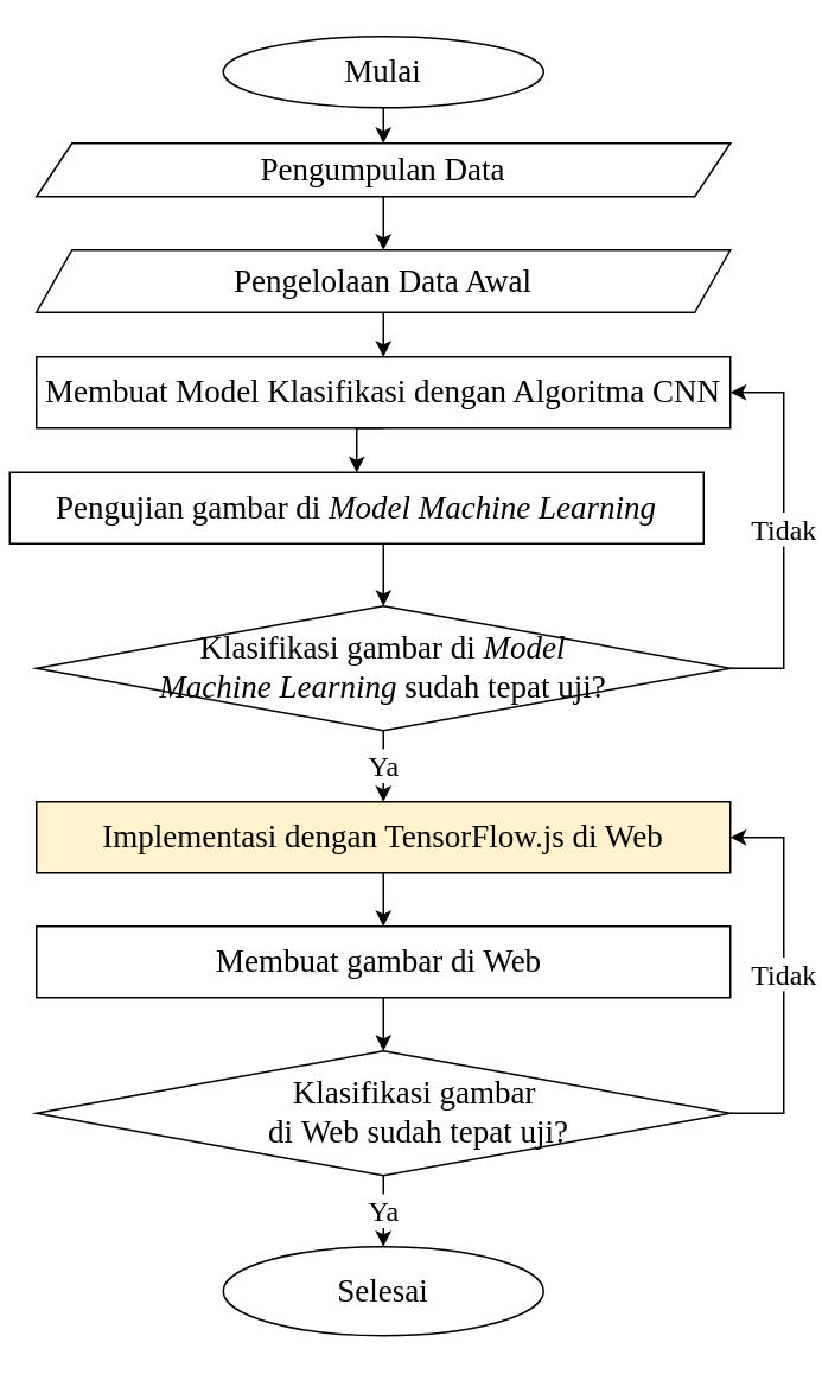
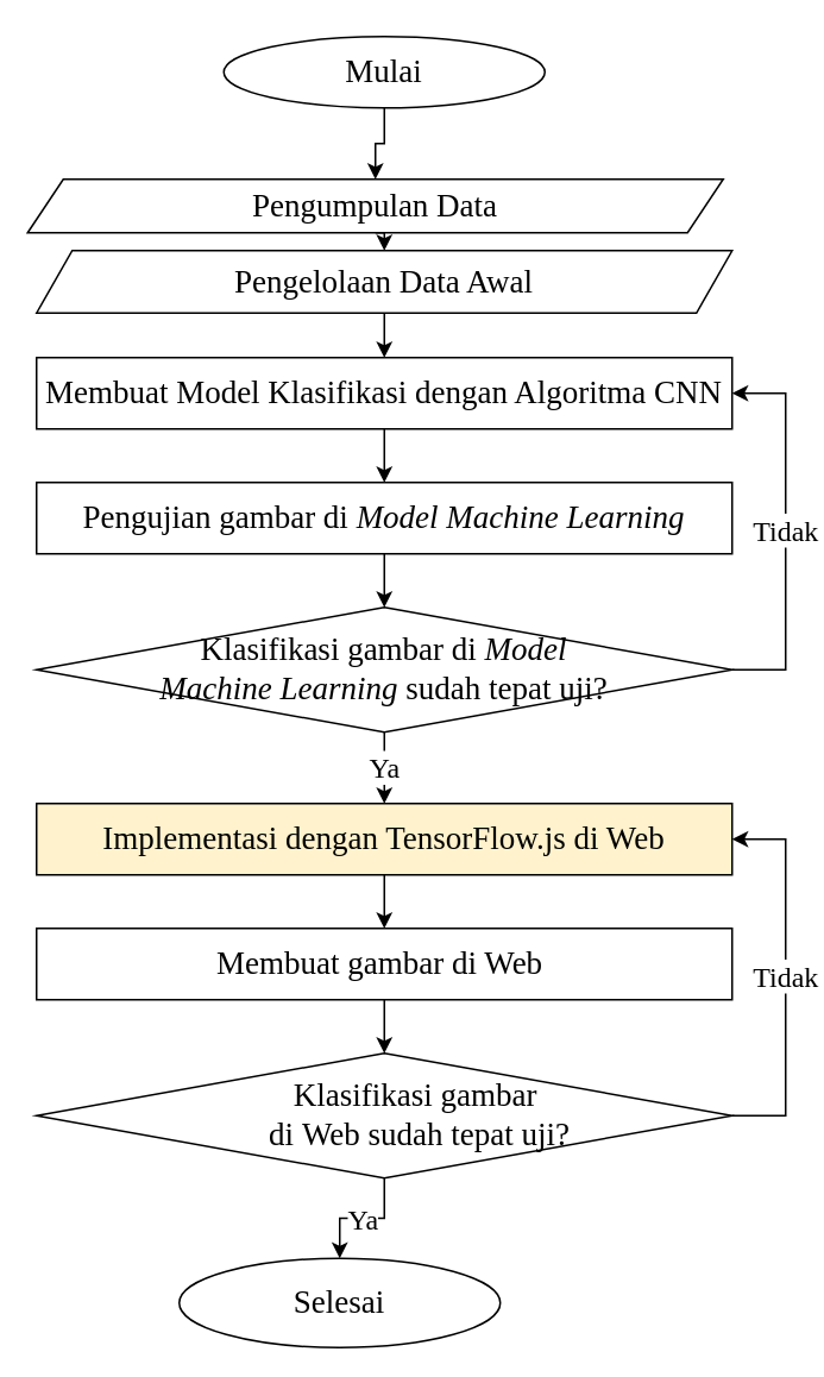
- <mxCell id="5" value="Pengumpulan Data" style="shape=parallelogram;perimeter=parallelogramPerimeter;whiteSpace=wrap;html=1;fixedSize=1;fontSize=18;fontFamily=Times New Roman;" parent="1" vertex="1"><mxGeometry x="20" y="80" width="390" height="30" as="geometry" /></mxCell>
+ <mxCell id="5" value="Pengumpulan Data" style="shape=parallelogram;perimeter=parallelogramPerimeter;whiteSpace=wrap;html=1;fixedSize=1;fontSize=18;fontFamily=Times New Roman;" parent="1" vertex="1"><mxGeometry x="15" y="100" width="390" height="30" as="geometry" /></mxCell>
- <mxCell id="22" value="Pengujian gambar di &lt;i&gt;Model Machine Learning&lt;/i&gt;" style="rounded=0;whiteSpace=wrap;html=1;fontFamily=Times New Roman;fontSize=18;" vertex="1" parent="1"><mxGeometry x="5" y="265" width="390" height="40" as="geometry" /></mxCell>
+ <mxCell id="22" value="Pengujian gambar di &lt;i&gt;Model Machine Learning&lt;/i&gt;" style="rounded=0;whiteSpace=wrap;html=1;fontFamily=Times New Roman;fontSize=18;" vertex="1" parent="1"><mxGeometry x="20" y="270" width="390" height="40" as="geometry" /></mxCell>
- <mxCell id="15" value="Selesai" style="ellipse;whiteSpace=wrap;html=1;fontSize=18;fontFamily=Times New Roman;" parent="1" vertex="1"><mxGeometry x="125" y="700" width="180" height="50" as="geometry" /></mxCell>
+ <mxCell id="15" value="Selesai" style="ellipse;whiteSpace=wrap;html=1;fontSize=18;fontFamily=Times New Roman;" parent="1" vertex="1"><mxGeometry x="100" y="705" width="180" height="50" as="geometry" /></mxCell>
